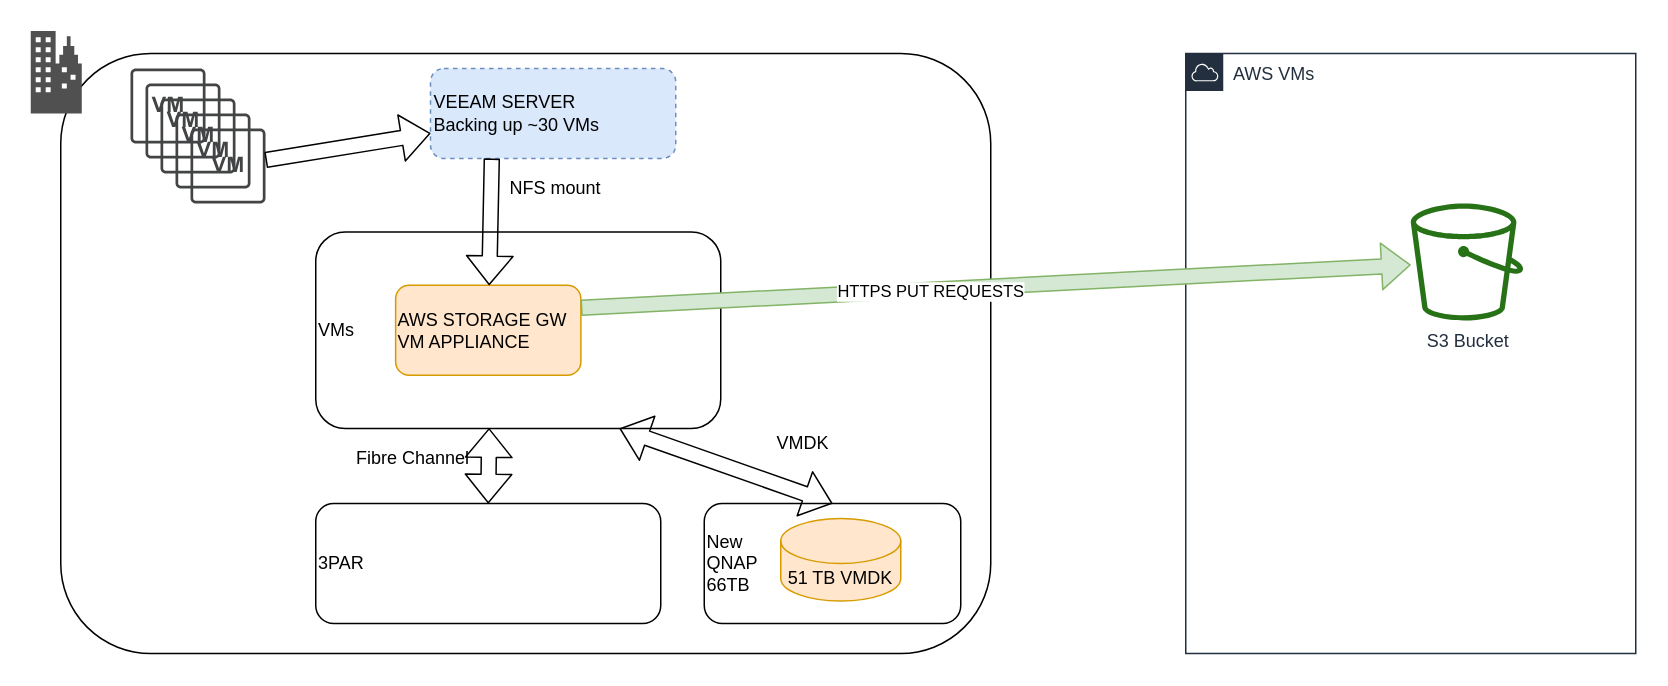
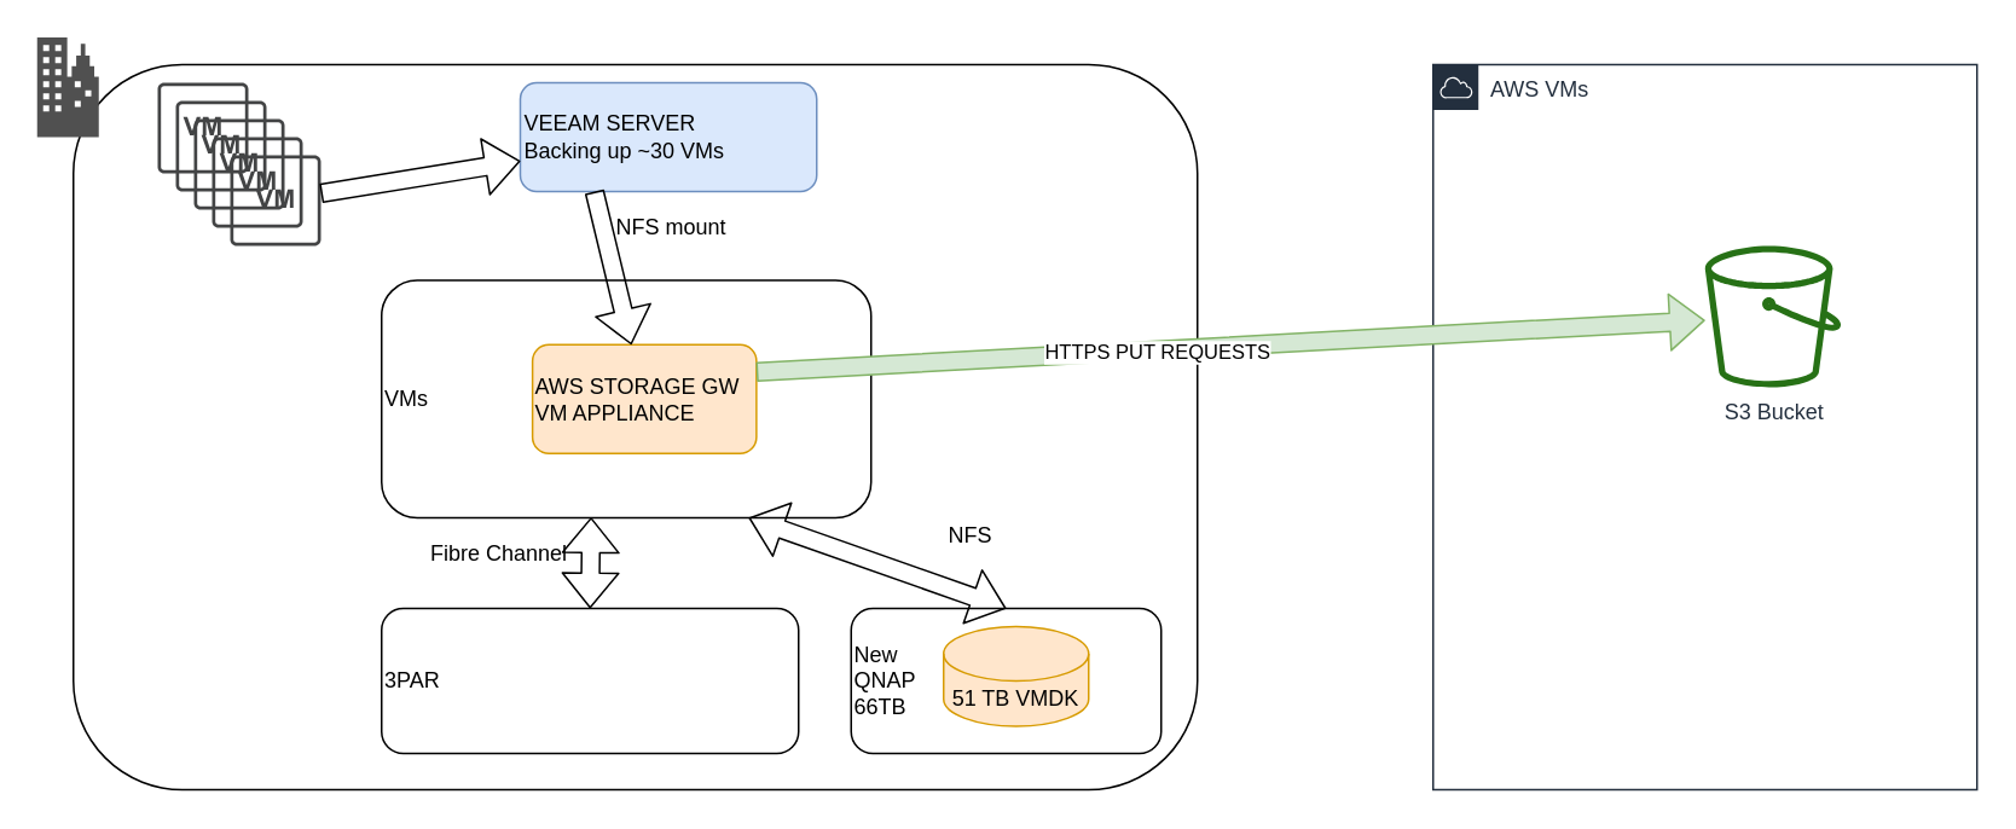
- <mxCell id="10" value="VEEAM SERVER&lt;br&gt;Backing up ~30 VMs" style="rounded=1;whiteSpace=wrap;html=1;align=left;fillColor=#dae8fc;strokeColor=#6c8ebf;dashed=1;" parent="1" vertex="1"><mxGeometry x="286.5" y="45" width="163.5" height="60" as="geometry" /></mxCell>
+ <mxCell id="10" value="VEEAM SERVER&lt;br&gt;Backing up ~30 VMs" style="rounded=1;whiteSpace=wrap;html=1;align=left;fillColor=#dae8fc;strokeColor=#6c8ebf;" parent="1" vertex="1"><mxGeometry x="286.5" y="45" width="163.5" height="60" as="geometry" /></mxCell>
- <mxCell id="12" value="AWS STORAGE GW&lt;br&gt;VM APPLIANCE&amp;nbsp;" style="rounded=1;whiteSpace=wrap;html=1;align=left;fillColor=#ffe6cc;strokeColor=#d79b00;" parent="1" vertex="1"><mxGeometry x="263.25" y="189.5" width="123.5" height="60" as="geometry" /></mxCell>
+ <mxCell id="12" value="AWS STORAGE GW&lt;br&gt;VM APPLIANCE&amp;nbsp;" style="rounded=1;whiteSpace=wrap;html=1;align=left;fillColor=#ffe6cc;strokeColor=#d79b00;" parent="1" vertex="1"><mxGeometry x="293.25" y="189.5" width="123.5" height="60" as="geometry" /></mxCell>
- <mxCell id="23" value="VMDK" style="text;html=1;strokeColor=none;fillColor=none;align=center;verticalAlign=middle;whiteSpace=wrap;rounded=0;" vertex="1" parent="1"><mxGeometry x="490" y="285" width="90" height="20" as="geometry" /></mxCell>
+ <mxCell id="23" value="NFS" style="text;html=1;strokeColor=none;fillColor=none;align=center;verticalAlign=middle;whiteSpace=wrap;rounded=0;" vertex="1" parent="1"><mxGeometry x="490" y="285" width="90" height="20" as="geometry" /></mxCell>
